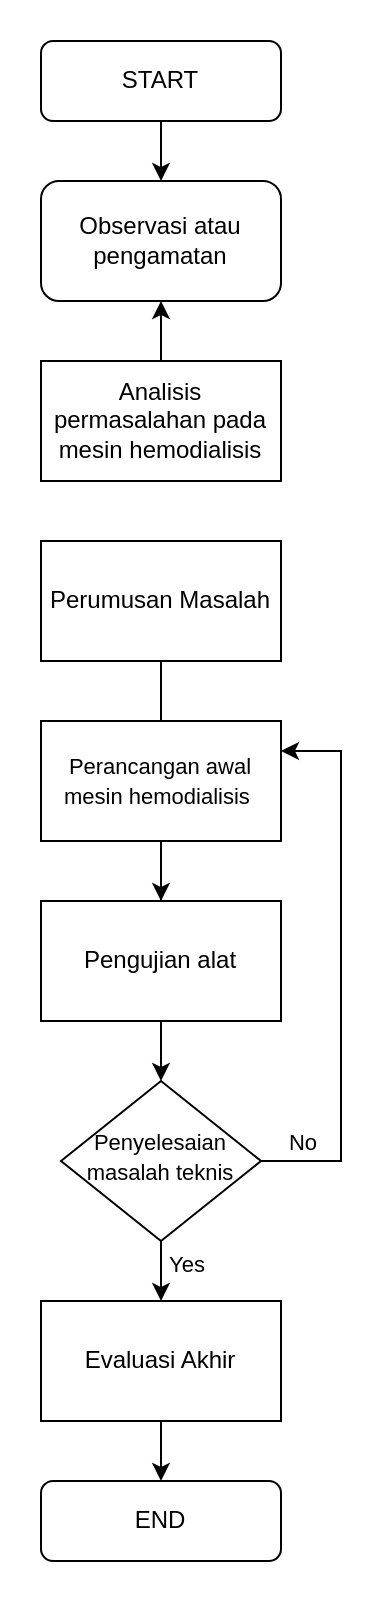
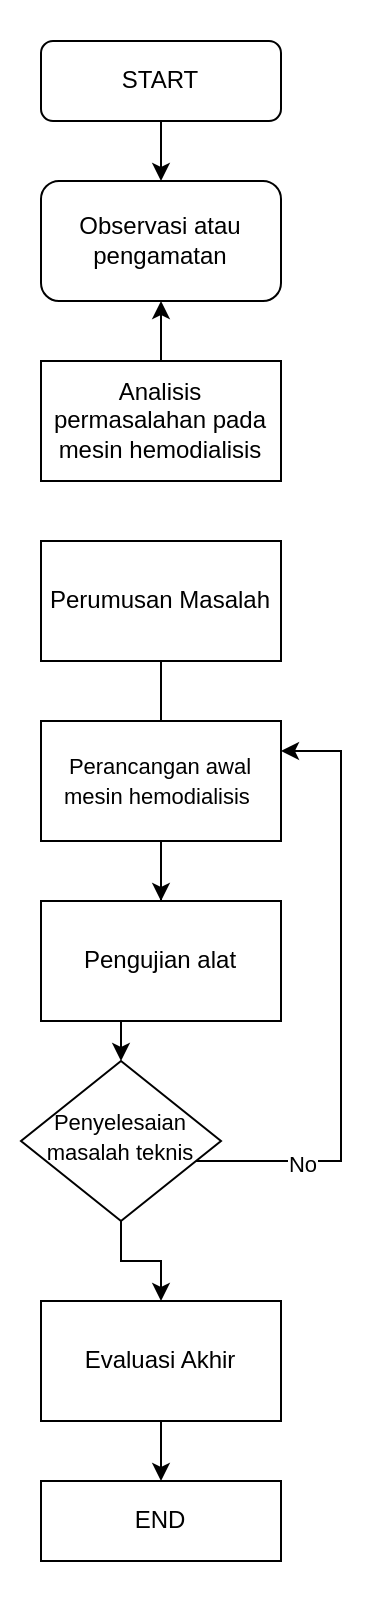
- <mxCell id="15" value="&lt;font style=&quot;font-size: 11px&quot;&gt;Penyelesaian masalah teknis&lt;/font&gt;" style="rhombus;whiteSpace=wrap;html=1;shadow=0;fontFamily=Helvetica;fontSize=12;align=center;strokeWidth=1;spacing=6;spacingTop=-4;" vertex="1" parent="1"><mxGeometry x="30" y="540" width="100" height="80" as="geometry" /></mxCell>
+ <mxCell id="15" value="&lt;font style=&quot;font-size: 11px&quot;&gt;Penyelesaian masalah teknis&lt;/font&gt;" style="rhombus;whiteSpace=wrap;html=1;shadow=0;fontFamily=Helvetica;fontSize=12;align=center;strokeWidth=1;spacing=6;spacingTop=-4;" vertex="1" parent="1"><mxGeometry x="10" y="530" width="100" height="80" as="geometry" /></mxCell>
- <mxCell id="19" value="Yes" style="text;html=1;align=center;verticalAlign=middle;resizable=0;points=[];autosize=1;strokeColor=none;fillColor=none;fontSize=11;" vertex="1" parent="1"><mxGeometry x="78" y="622" width="30" height="20" as="geometry" /></mxCell>
- <mxCell id="18" value="END" style="rounded=1;whiteSpace=wrap;html=1;fontSize=12;glass=0;strokeWidth=1;shadow=0;" vertex="1" parent="1"><mxGeometry x="20" y="740" width="120" height="40" as="geometry" /></mxCell>
+ <mxCell id="18" value="END" style="whiteSpace=wrap;html=1;fontSize=12;glass=0;strokeWidth=1;shadow=0;rounded=0;" vertex="1" parent="1"><mxGeometry x="20" y="740" width="120" height="40" as="geometry" /></mxCell>
